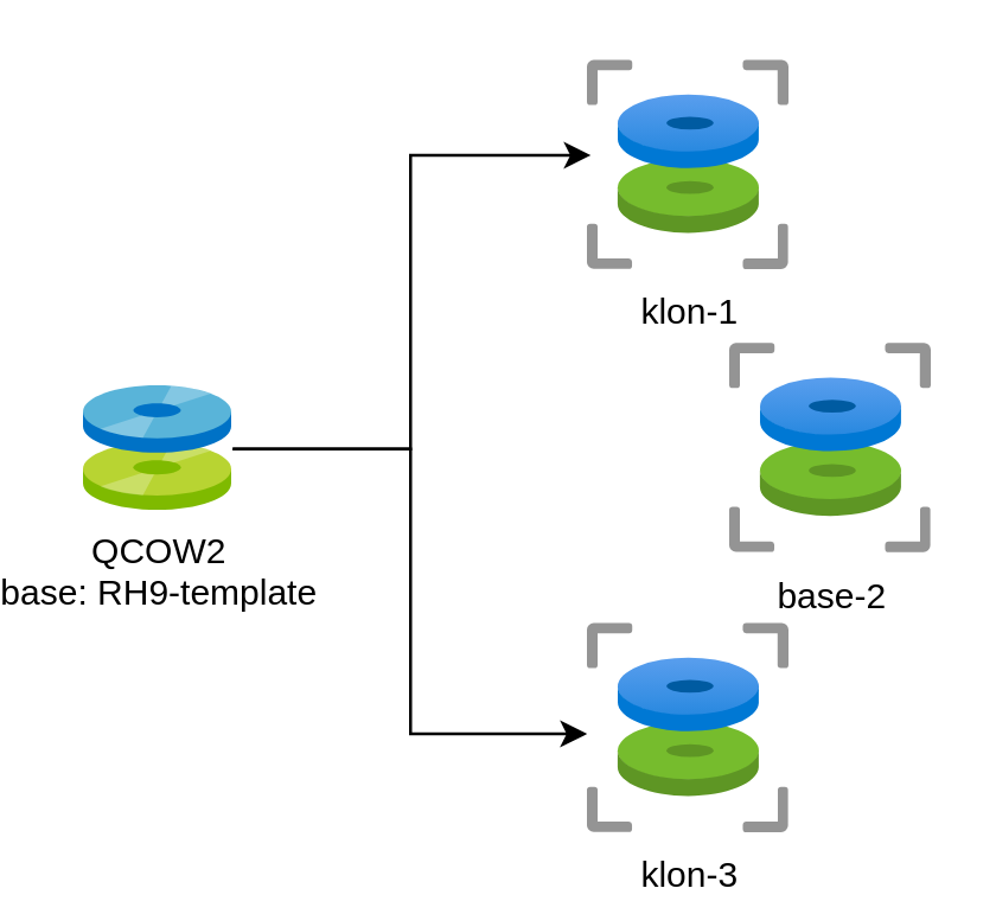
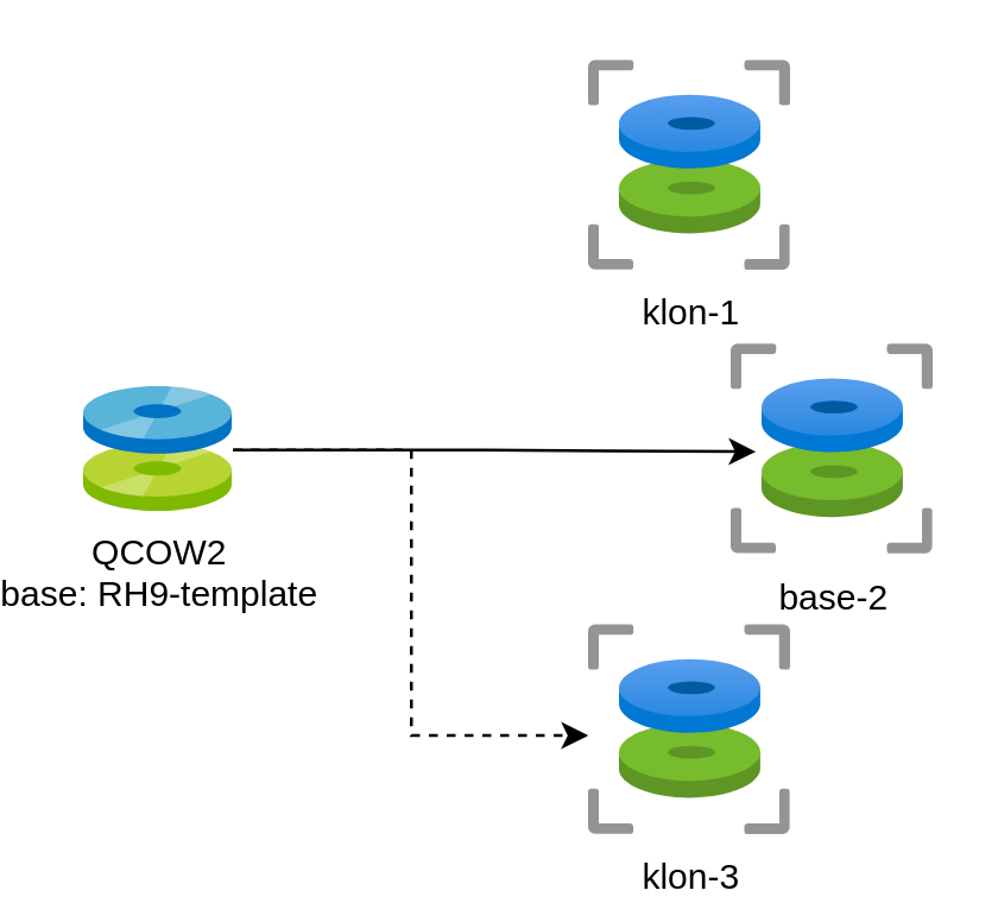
- <mxCell id="6" style="edgeStyle=orthogonalEdgeStyle;rounded=0;orthogonalLoop=1;jettySize=auto;html=1;entryX=0.012;entryY=0.449;entryDx=0;entryDy=0;entryPerimeter=0;" edge="1" parent="1" source="2" target="3"><mxGeometry relative="1" as="geometry" /></mxCell>
+ <mxCell id="7" style="edgeStyle=orthogonalEdgeStyle;rounded=0;orthogonalLoop=1;jettySize=auto;html=1;entryX=0.117;entryY=0.508;entryDx=0;entryDy=0;entryPerimeter=0;" edge="1" parent="1" source="2" target="4"><mxGeometry relative="1" as="geometry" /></mxCell>
- <mxCell id="8" style="edgeStyle=orthogonalEdgeStyle;rounded=0;orthogonalLoop=1;jettySize=auto;html=1;entryX=-0.006;entryY=0.523;entryDx=0;entryDy=0;entryPerimeter=0;" edge="1" parent="1" source="2" target="5"><mxGeometry relative="1" as="geometry" /></mxCell>
+ <mxCell id="8" style="edgeStyle=orthogonalEdgeStyle;rounded=0;orthogonalLoop=1;jettySize=auto;html=1;entryX=-0.006;entryY=0.523;entryDx=0;entryDy=0;entryPerimeter=0;dashed=1;" edge="1" parent="1" source="2" target="5"><mxGeometry relative="1" as="geometry" /></mxCell>
